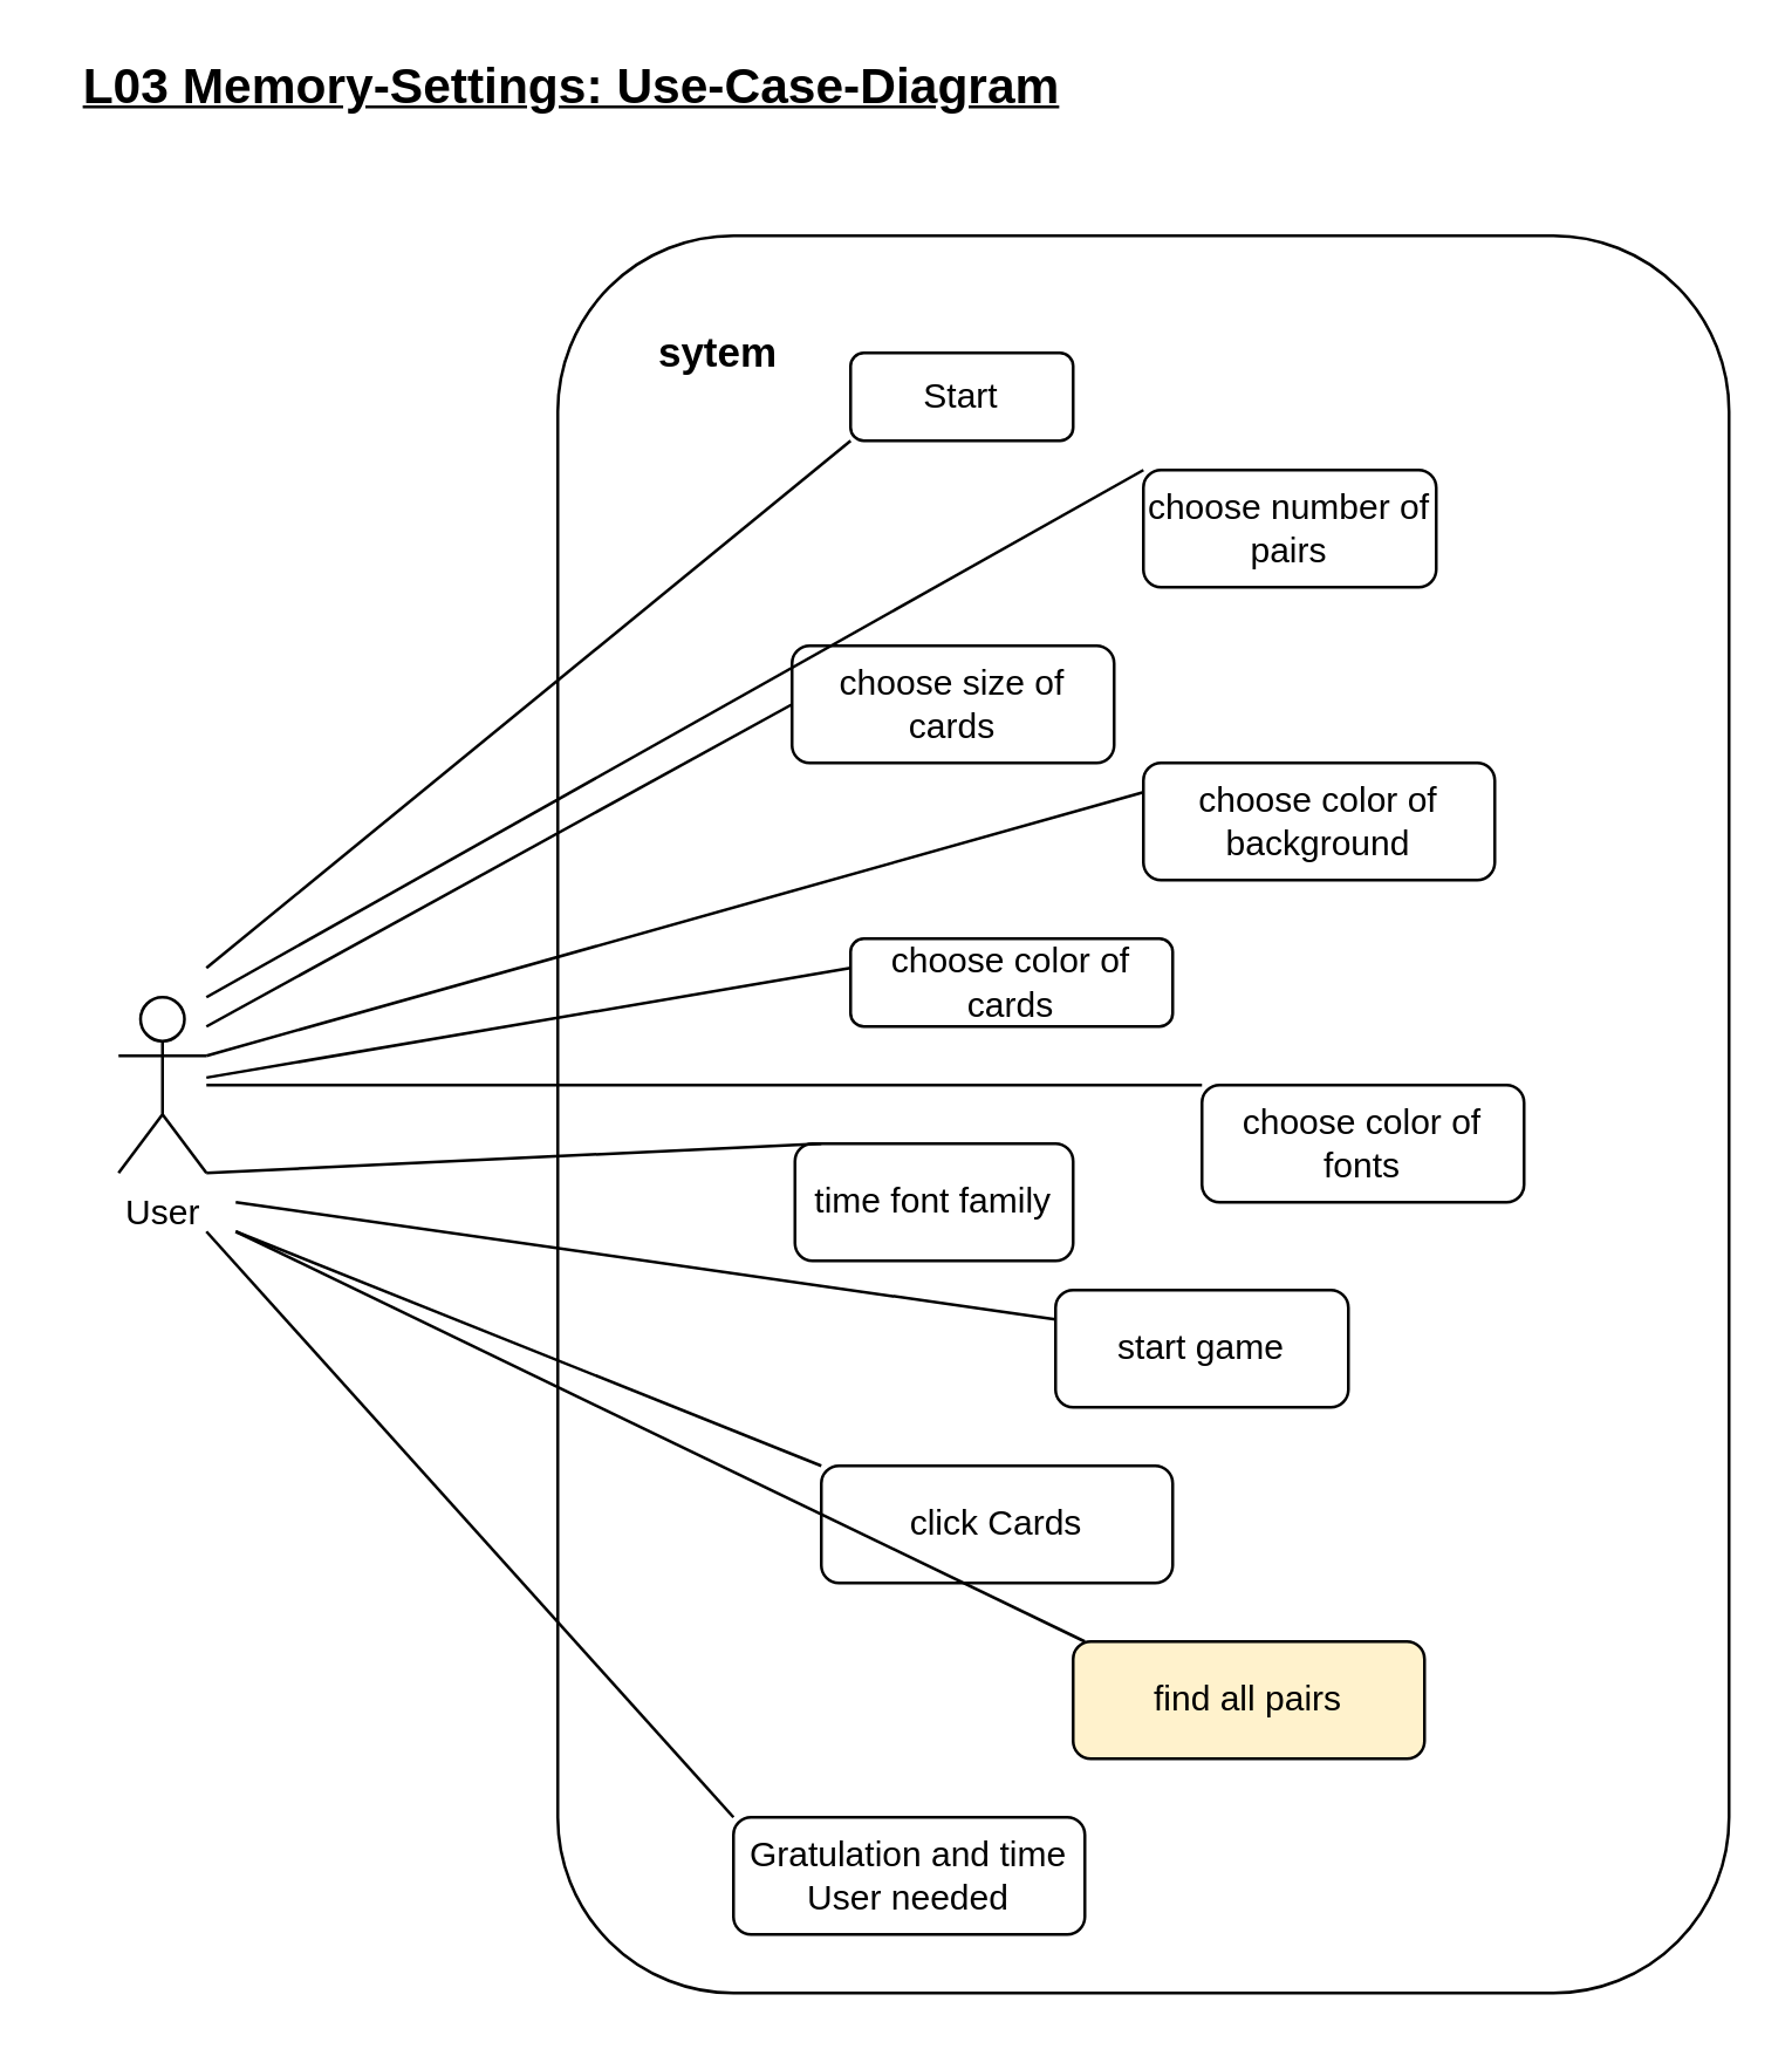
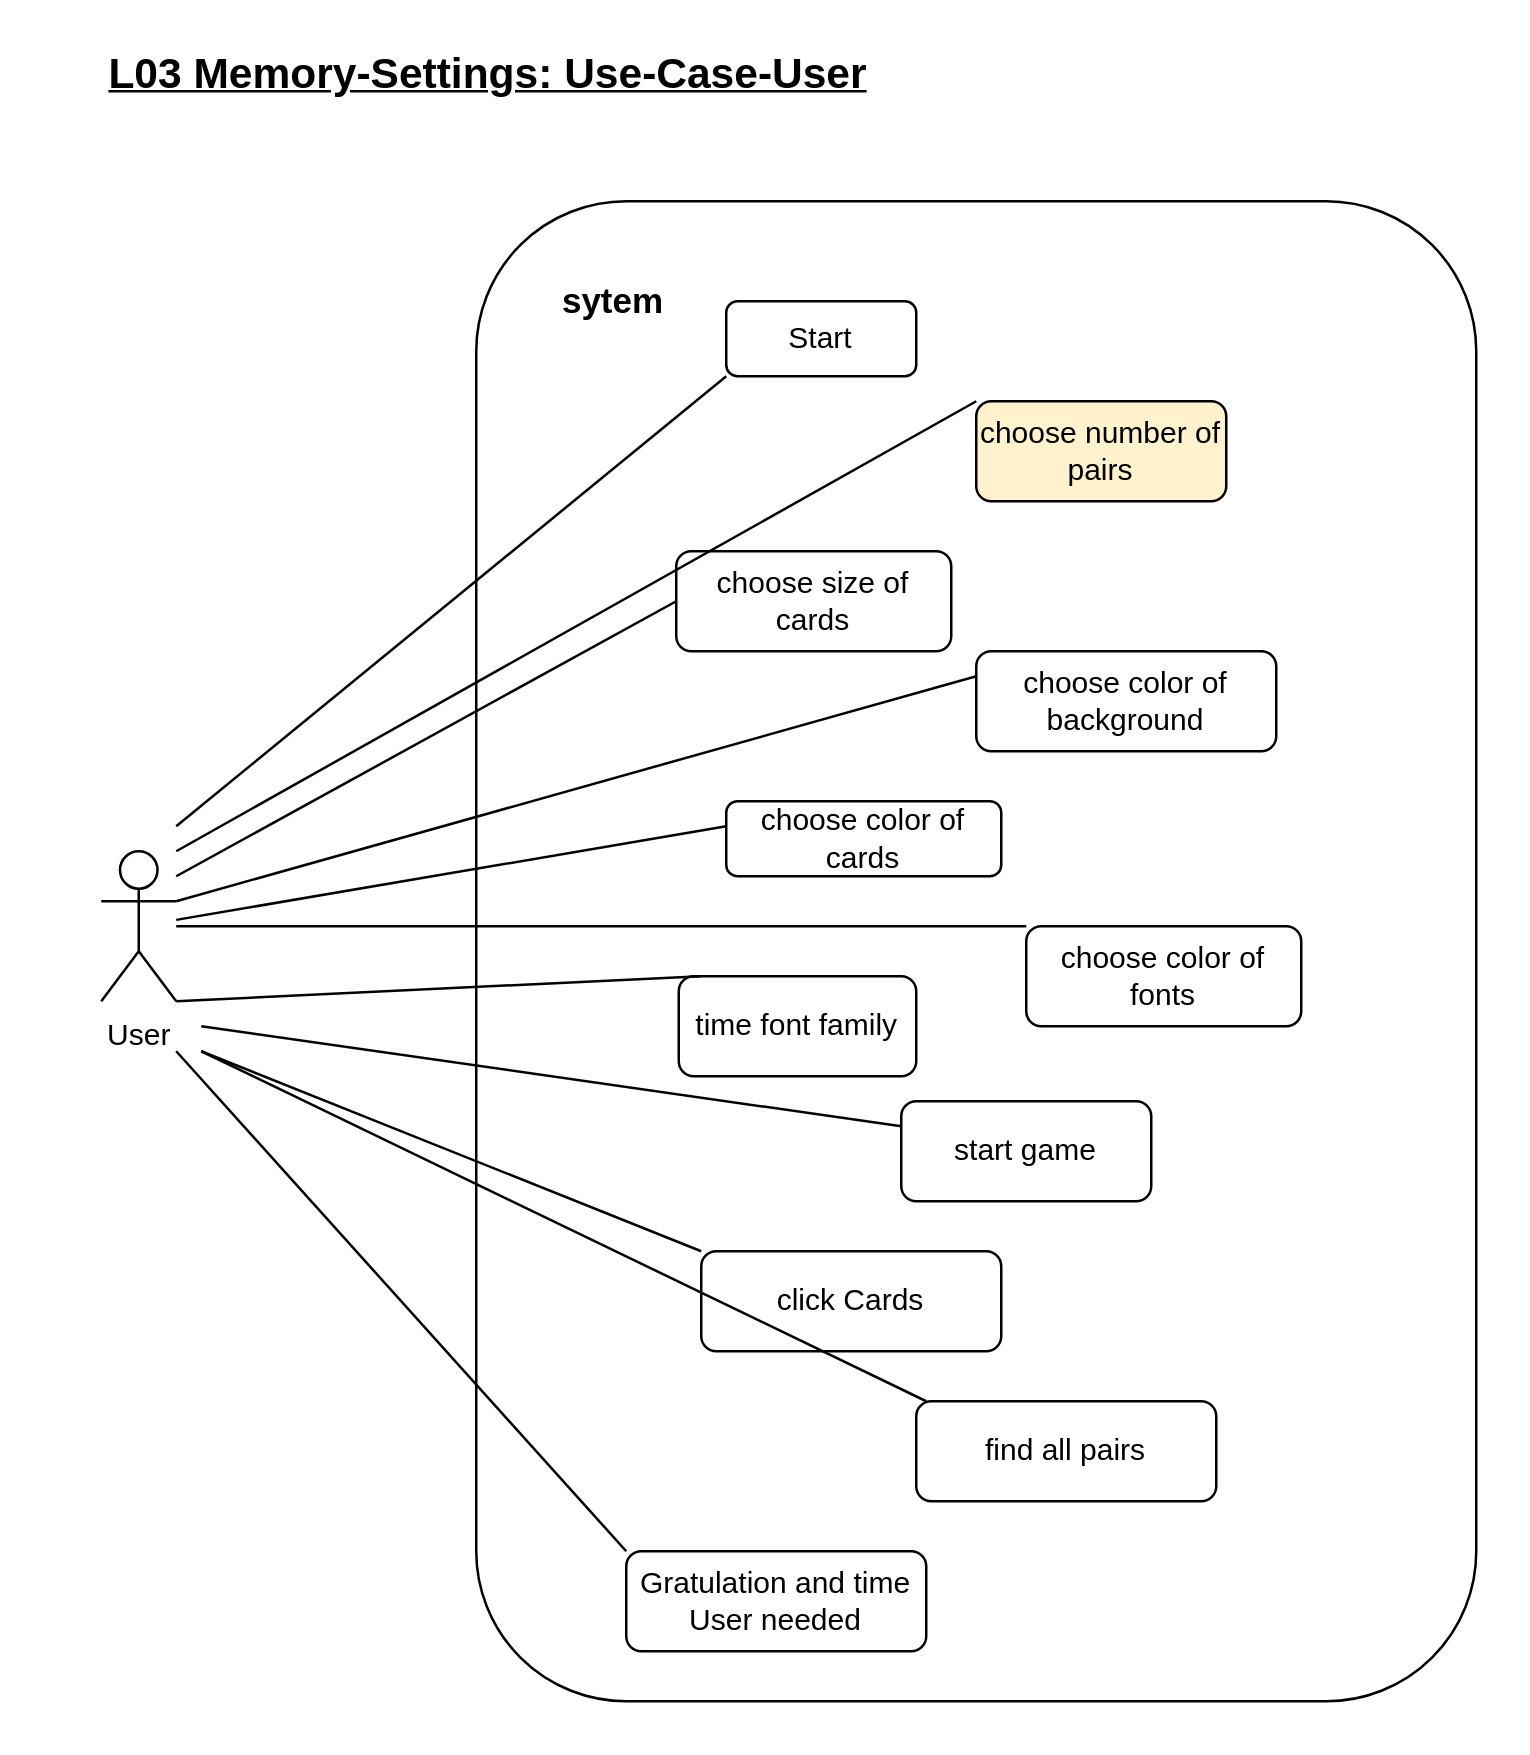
- <mxCell id="2" value="&lt;font style=&quot;font-size: 17px&quot;&gt;&lt;b&gt;&lt;u&gt;L03 Memory-Settings: Use-Case-Diagram&lt;/u&gt;&lt;/b&gt;&lt;/font&gt;" style="text;html=1;strokeColor=none;fillColor=none;align=center;verticalAlign=middle;whiteSpace=wrap;rounded=0;" vertex="1" parent="1"><mxGeometry x="20" y="20" width="350" height="20" as="geometry" /></mxCell>
+ <mxCell id="2" value="&lt;font style=&quot;font-size: 17px&quot;&gt;&lt;b&gt;&lt;u&gt;L03 Memory-Settings: Use-Case-User&lt;/u&gt;&lt;/b&gt;&lt;/font&gt;" style="text;html=1;strokeColor=none;fillColor=none;align=center;verticalAlign=middle;whiteSpace=wrap;rounded=0;" vertex="1" parent="1"><mxGeometry x="20" y="20" width="350" height="20" as="geometry" /></mxCell>
- <mxCell id="7" value="choose number of pairs" style="rounded=1;whiteSpace=wrap;html=1;" vertex="1" parent="1"><mxGeometry x="390" y="160" width="100" height="40" as="geometry" /></mxCell>
+ <mxCell id="7" value="choose number of pairs" style="rounded=1;whiteSpace=wrap;html=1;fillColor=#fff2cc;" vertex="1" parent="1"><mxGeometry x="390" y="160" width="100" height="40" as="geometry" /></mxCell>
- <mxCell id="24" value="find all pairs" style="rounded=1;whiteSpace=wrap;html=1;fillColor=#fff2cc;" vertex="1" parent="1"><mxGeometry x="366" y="560" width="120" height="40" as="geometry" /></mxCell>
+ <mxCell id="24" value="find all pairs" style="rounded=1;whiteSpace=wrap;html=1;" vertex="1" parent="1"><mxGeometry x="366" y="560" width="120" height="40" as="geometry" /></mxCell>
